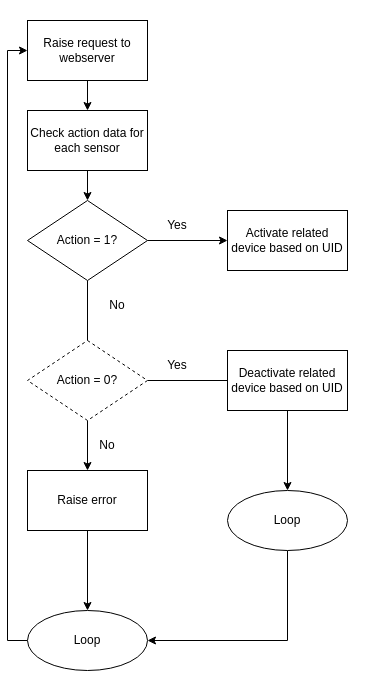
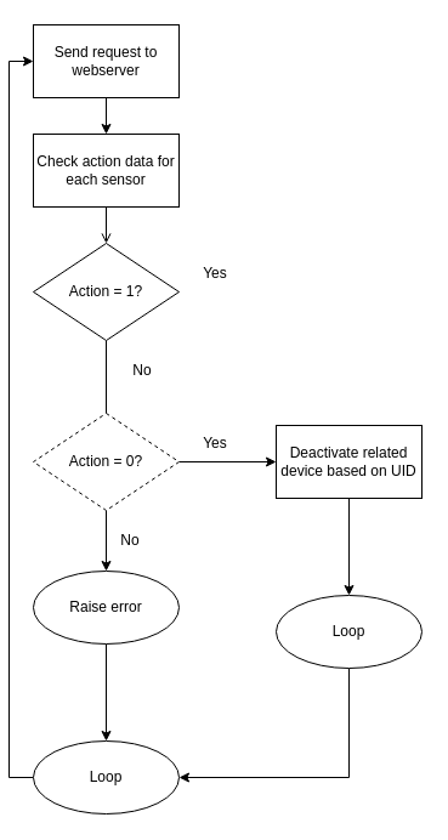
- <mxCell id="3" value="Raise request to webserver" style="rounded=0;whiteSpace=wrap;html=1;" vertex="1" parent="1"><mxGeometry x="20" y="20" width="120" height="60" as="geometry" /></mxCell>
+ <mxCell id="3" value="Send request to webserver" style="rounded=0;whiteSpace=wrap;html=1;" vertex="1" parent="1"><mxGeometry x="20" y="20" width="120" height="60" as="geometry" /></mxCell>
- <mxCell id="4" value="" style="edgeStyle=orthogonalEdgeStyle;rounded=0;orthogonalLoop=1;jettySize=auto;html=1;" edge="1" parent="1" source="5" target="8"><mxGeometry relative="1" as="geometry" /></mxCell>
+ <mxCell id="4" value="" style="edgeStyle=orthogonalEdgeStyle;rounded=0;orthogonalLoop=1;jettySize=auto;html=1;endArrow=open;" edge="1" parent="1" source="5" target="8"><mxGeometry relative="1" as="geometry" /></mxCell>
- <mxCell id="6" value="" style="edgeStyle=orthogonalEdgeStyle;rounded=0;orthogonalLoop=1;jettySize=auto;html=1;" edge="1" parent="1" source="8" target="9"><mxGeometry relative="1" as="geometry" /></mxCell>
- <mxCell id="9" value="Activate related device based on UID" style="whiteSpace=wrap;html=1;rounded=0;" vertex="1" parent="1"><mxGeometry x="220" y="210" width="120" height="60" as="geometry" /></mxCell>
- <mxCell id="11" value="" style="edgeStyle=orthogonalEdgeStyle;rounded=0;orthogonalLoop=1;jettySize=auto;html=1;endArrow=none;" edge="1" parent="1" source="13" target="16"><mxGeometry relative="1" as="geometry" /></mxCell>
+ <mxCell id="11" value="" style="edgeStyle=orthogonalEdgeStyle;rounded=0;orthogonalLoop=1;jettySize=auto;html=1;" edge="1" parent="1" source="13" target="16"><mxGeometry relative="1" as="geometry" /></mxCell>
- <mxCell id="18" value="Raise error" style="whiteSpace=wrap;html=1;rounded=0;" vertex="1" parent="1"><mxGeometry x="20" y="470" width="120" height="60" as="geometry" /></mxCell>
+ <mxCell id="18" value="Raise error" style="ellipse;whiteSpace=wrap;html=1;" vertex="1" parent="1"><mxGeometry x="20" y="470" width="120" height="60" as="geometry" /></mxCell>
